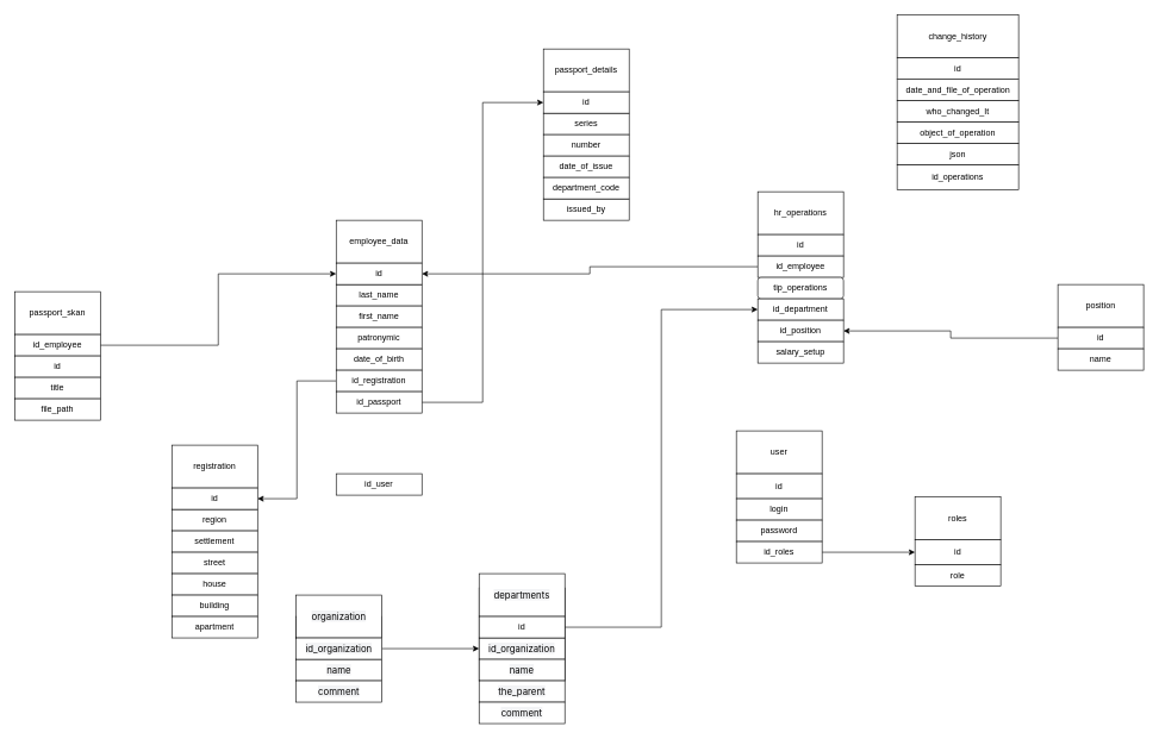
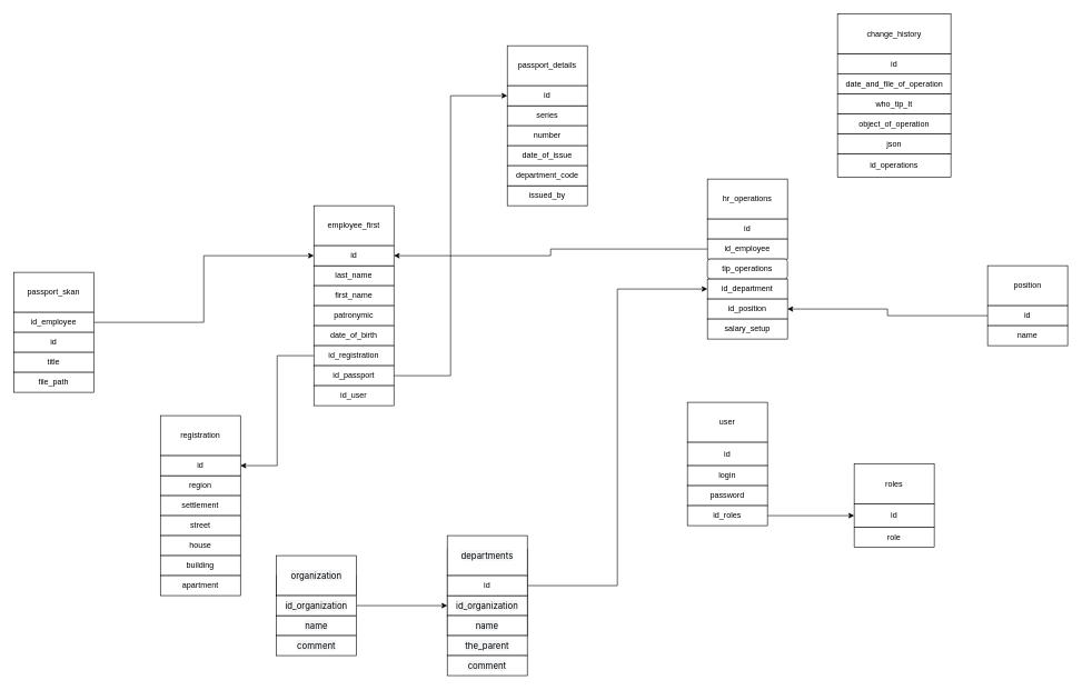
- <mxCell id="51" value="who_changed_It" style="rounded=0;whiteSpace=wrap;html=1;" parent="1" vertex="1"><mxGeometry x="1255" y="140.5" width="170" height="30" as="geometry" /></mxCell>
+ <mxCell id="51" value="who_tip_It" style="rounded=0;whiteSpace=wrap;html=1;" parent="1" vertex="1"><mxGeometry x="1255" y="140.5" width="170" height="30" as="geometry" /></mxCell>
- <mxCell id="20" value="employee_data" style="rounded=0;whiteSpace=wrap;html=1;" parent="1" vertex="1"><mxGeometry x="470" y="308" width="120" height="60" as="geometry" /></mxCell>
+ <mxCell id="20" value="employee_first" style="rounded=0;whiteSpace=wrap;html=1;" parent="1" vertex="1"><mxGeometry x="470" y="308" width="120" height="60" as="geometry" /></mxCell>
- <mxCell id="64" value="id_user" style="rounded=0;whiteSpace=wrap;html=1;" parent="1" vertex="1"><mxGeometry x="470" y="663" width="120" height="30" as="geometry" /></mxCell>
+ <mxCell id="64" value="id_user" style="rounded=0;whiteSpace=wrap;html=1;" parent="1" vertex="1"><mxGeometry x="470" y="578" width="120" height="30" as="geometry" /></mxCell>
